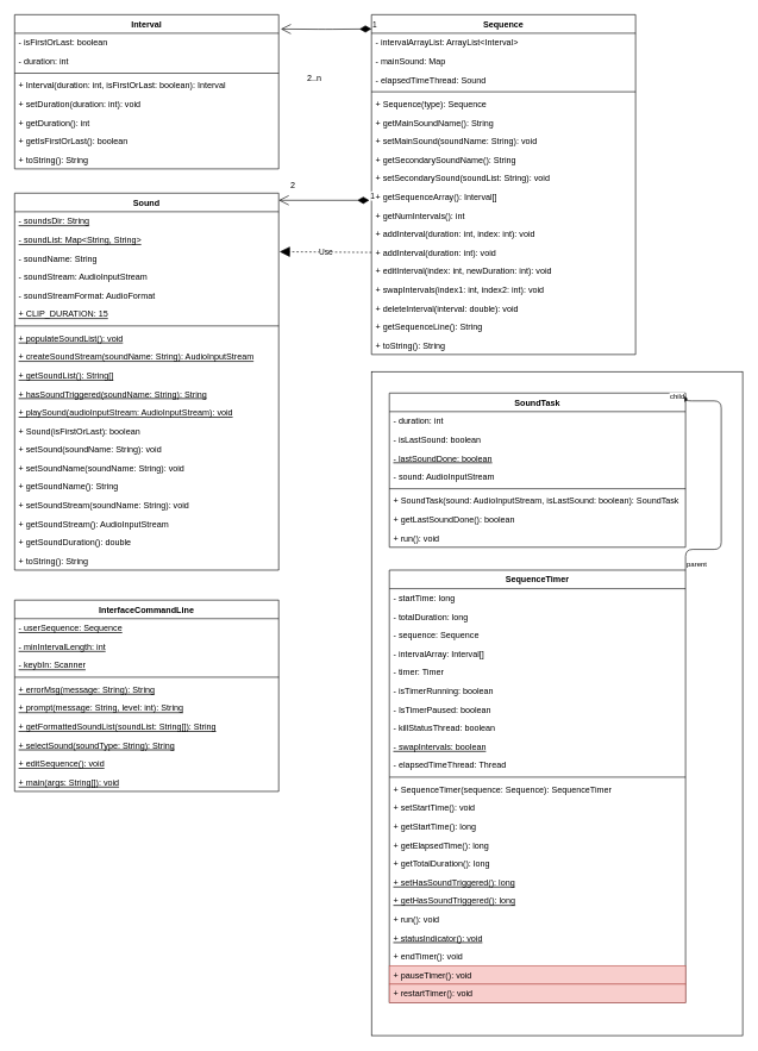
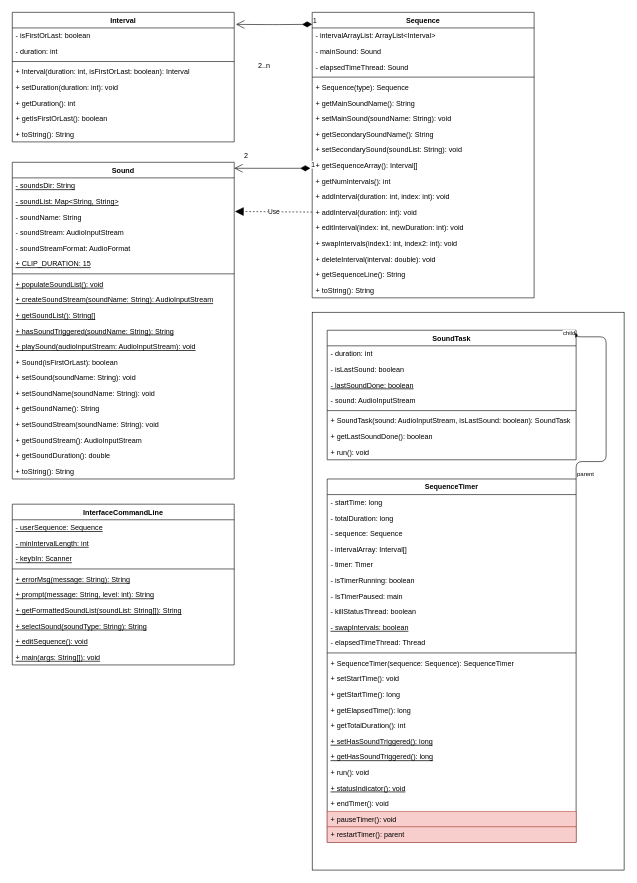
- <mxCell id="13" value="- mainSound: Map" style="text;strokeColor=none;fillColor=none;align=left;verticalAlign=top;spacingLeft=4;spacingRight=4;overflow=hidden;rotatable=0;points=[[0,0.5],[1,0.5]];portConstraint=eastwest;" parent="11" vertex="1"><mxGeometry y="52" width="370" height="26" as="geometry" /></mxCell>
+ <mxCell id="13" value="- mainSound: Sound" style="text;strokeColor=none;fillColor=none;align=left;verticalAlign=top;spacingLeft=4;spacingRight=4;overflow=hidden;rotatable=0;points=[[0,0.5],[1,0.5]];portConstraint=eastwest;" parent="11" vertex="1"><mxGeometry y="52" width="370" height="26" as="geometry" /></mxCell>
- <mxCell id="84" value="- IsTimerPaused: boolean" style="text;strokeColor=none;fillColor=none;align=left;verticalAlign=top;spacingLeft=4;spacingRight=4;overflow=hidden;rotatable=0;points=[[0,0.5],[1,0.5]];portConstraint=eastwest;" parent="77" vertex="1"><mxGeometry y="182" width="415" height="26" as="geometry" /></mxCell>
+ <mxCell id="84" value="- IsTimerPaused: main" style="text;strokeColor=none;fillColor=none;align=left;verticalAlign=top;spacingLeft=4;spacingRight=4;overflow=hidden;rotatable=0;points=[[0,0.5],[1,0.5]];portConstraint=eastwest;" parent="77" vertex="1"><mxGeometry y="182" width="415" height="26" as="geometry" /></mxCell>
- <mxCell id="93" value="+ getTotalDuration(): long" style="text;strokeColor=none;fillColor=none;align=left;verticalAlign=top;spacingLeft=4;spacingRight=4;overflow=hidden;rotatable=0;points=[[0,0.5],[1,0.5]];portConstraint=eastwest;" parent="77" vertex="1"><mxGeometry y="398" width="415" height="26" as="geometry" /></mxCell>
+ <mxCell id="93" value="+ getTotalDuration(): int" style="text;strokeColor=none;fillColor=none;align=left;verticalAlign=top;spacingLeft=4;spacingRight=4;overflow=hidden;rotatable=0;points=[[0,0.5],[1,0.5]];portConstraint=eastwest;" parent="77" vertex="1"><mxGeometry y="398" width="415" height="26" as="geometry" /></mxCell>
- <mxCell id="100" value="+ restartTimer(): void" style="text;strokeColor=#b85450;fillColor=#f8cecc;align=left;verticalAlign=top;spacingLeft=4;spacingRight=4;overflow=hidden;rotatable=0;points=[[0,0.5],[1,0.5]];portConstraint=eastwest;" parent="77" vertex="1"><mxGeometry y="580" width="415" height="26" as="geometry" /></mxCell>
+ <mxCell id="100" value="+ restartTimer(): parent" style="text;strokeColor=#b85450;fillColor=#f8cecc;align=left;verticalAlign=top;spacingLeft=4;spacingRight=4;overflow=hidden;rotatable=0;points=[[0,0.5],[1,0.5]];portConstraint=eastwest;" parent="77" vertex="1"><mxGeometry y="580" width="415" height="26" as="geometry" /></mxCell>
